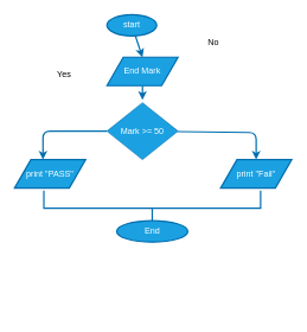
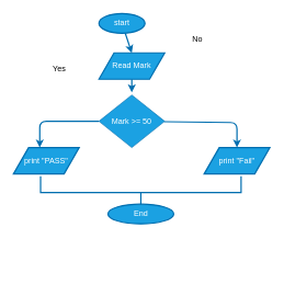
- <mxCell id="5" value="&lt;span style=&quot;color: rgb(255, 255, 255);&quot;&gt;End Mark&lt;/span&gt;" style="shape=parallelogram;html=1;strokeWidth=2;perimeter=parallelogramPerimeter;whiteSpace=wrap;rounded=0;arcSize=12;size=0.23;fillColor=#1ba1e2;fontColor=#ffffff;strokeColor=#006EAF;" vertex="1" parent="1"><mxGeometry x="150" y="80" width="100" height="40" as="geometry" /></mxCell>
+ <mxCell id="5" value="&lt;span style=&quot;color: rgb(255, 255, 255);&quot;&gt;Read Mark&lt;/span&gt;" style="shape=parallelogram;html=1;strokeWidth=2;perimeter=parallelogramPerimeter;whiteSpace=wrap;rounded=0;arcSize=12;size=0.23;fillColor=#1ba1e2;fontColor=#ffffff;strokeColor=#006EAF;" vertex="1" parent="1"><mxGeometry x="150" y="80" width="100" height="40" as="geometry" /></mxCell>
